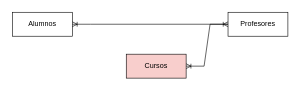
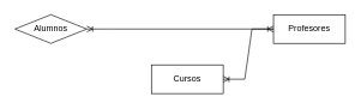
- <mxCell id="3" value="Alumnos" style="whiteSpace=wrap;html=1;align=center;" vertex="1" parent="1"><mxGeometry x="20" y="20" width="100" height="40" as="geometry" /></mxCell>
+ <mxCell id="3" value="Alumnos" style="rhombus;whiteSpace=wrap;html=1;align=center;" vertex="1" parent="1"><mxGeometry x="20" y="20" width="100" height="40" as="geometry" /></mxCell>
- <mxCell id="4" value="Cursos" style="whiteSpace=wrap;html=1;align=center;fillColor=#f8cecc;" vertex="1" parent="1"><mxGeometry x="210" y="90" width="100" height="40" as="geometry" /></mxCell>
+ <mxCell id="4" value="Cursos" style="whiteSpace=wrap;html=1;align=center;" vertex="1" parent="1"><mxGeometry x="210" y="90" width="100" height="40" as="geometry" /></mxCell>
